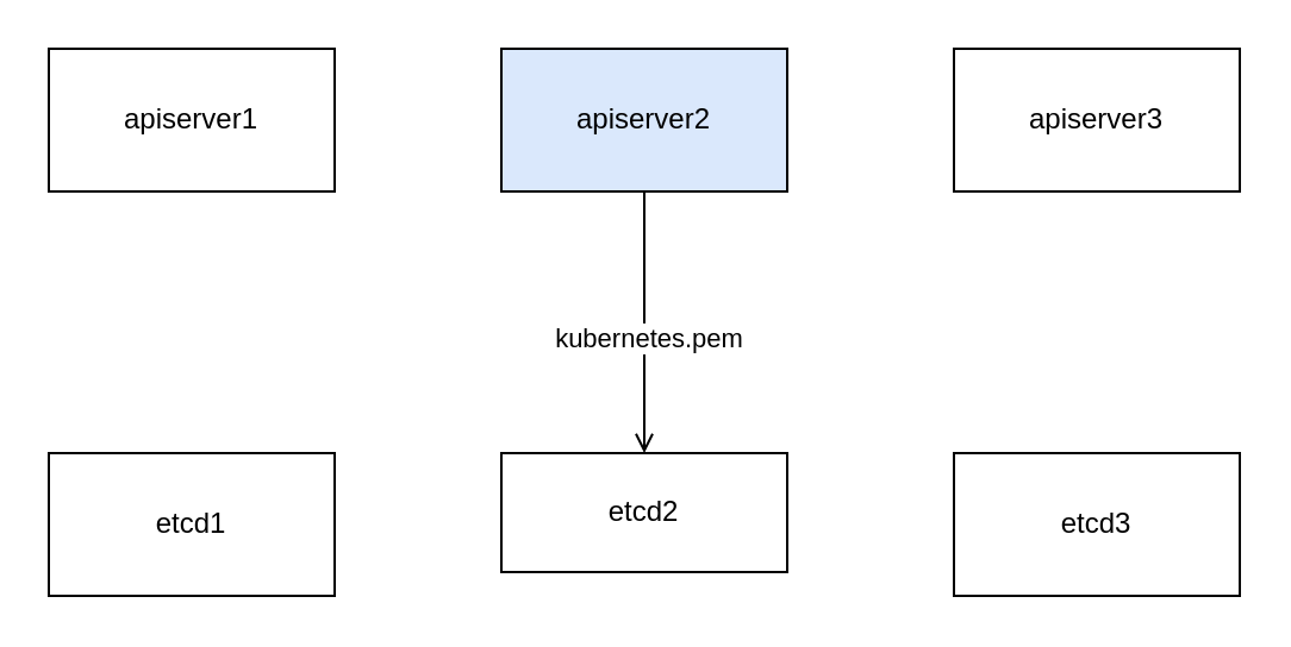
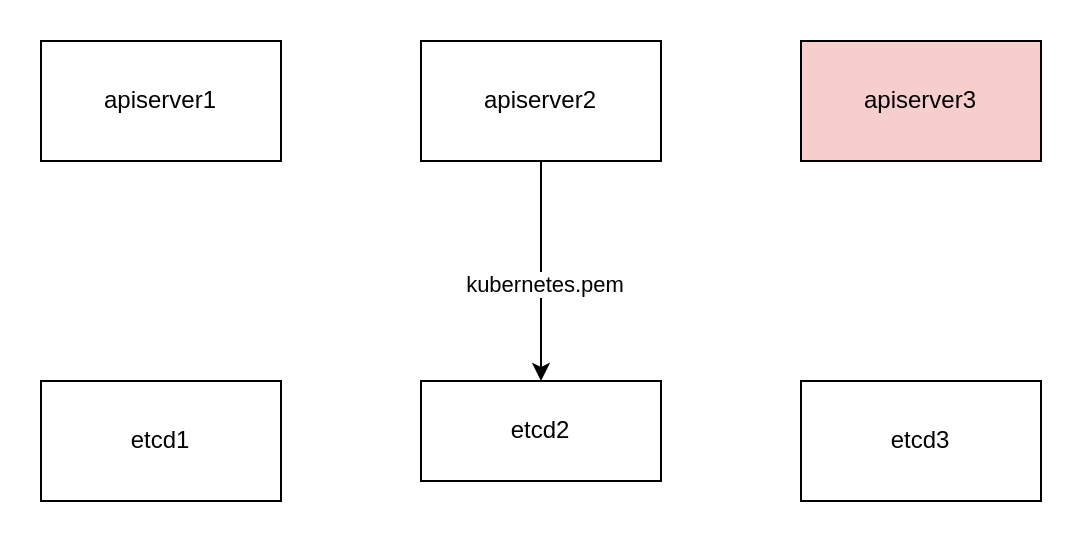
- <mxCell id="5" value="apiserver2" style="rounded=0;whiteSpace=wrap;html=1;fillColor=#dae8fc;" vertex="1" parent="1"><mxGeometry x="210" y="20" width="120" height="60" as="geometry" /></mxCell>
+ <mxCell id="5" value="apiserver2" style="rounded=0;whiteSpace=wrap;html=1;" vertex="1" parent="1"><mxGeometry x="210" y="20" width="120" height="60" as="geometry" /></mxCell>
- <mxCell id="6" value="apiserver3" style="rounded=0;whiteSpace=wrap;html=1;" vertex="1" parent="1"><mxGeometry x="400" y="20" width="120" height="60" as="geometry" /></mxCell>
+ <mxCell id="6" value="apiserver3" style="rounded=0;whiteSpace=wrap;html=1;fillColor=#f8cecc;" vertex="1" parent="1"><mxGeometry x="400" y="20" width="120" height="60" as="geometry" /></mxCell>
- <mxCell id="3" style="edgeStyle=orthogonalEdgeStyle;rounded=0;orthogonalLoop=1;jettySize=auto;html=1;exitX=0.5;exitY=1;exitDx=0;exitDy=0;entryX=0.5;entryY=0;entryDx=0;entryDy=0;endArrow=open;" edge="1" parent="1" source="5" target="8"><mxGeometry relative="1" as="geometry" /></mxCell>
+ <mxCell id="3" style="edgeStyle=orthogonalEdgeStyle;rounded=0;orthogonalLoop=1;jettySize=auto;html=1;exitX=0.5;exitY=1;exitDx=0;exitDy=0;entryX=0.5;entryY=0;entryDx=0;entryDy=0;" edge="1" parent="1" source="5" target="8"><mxGeometry relative="1" as="geometry" /></mxCell>
